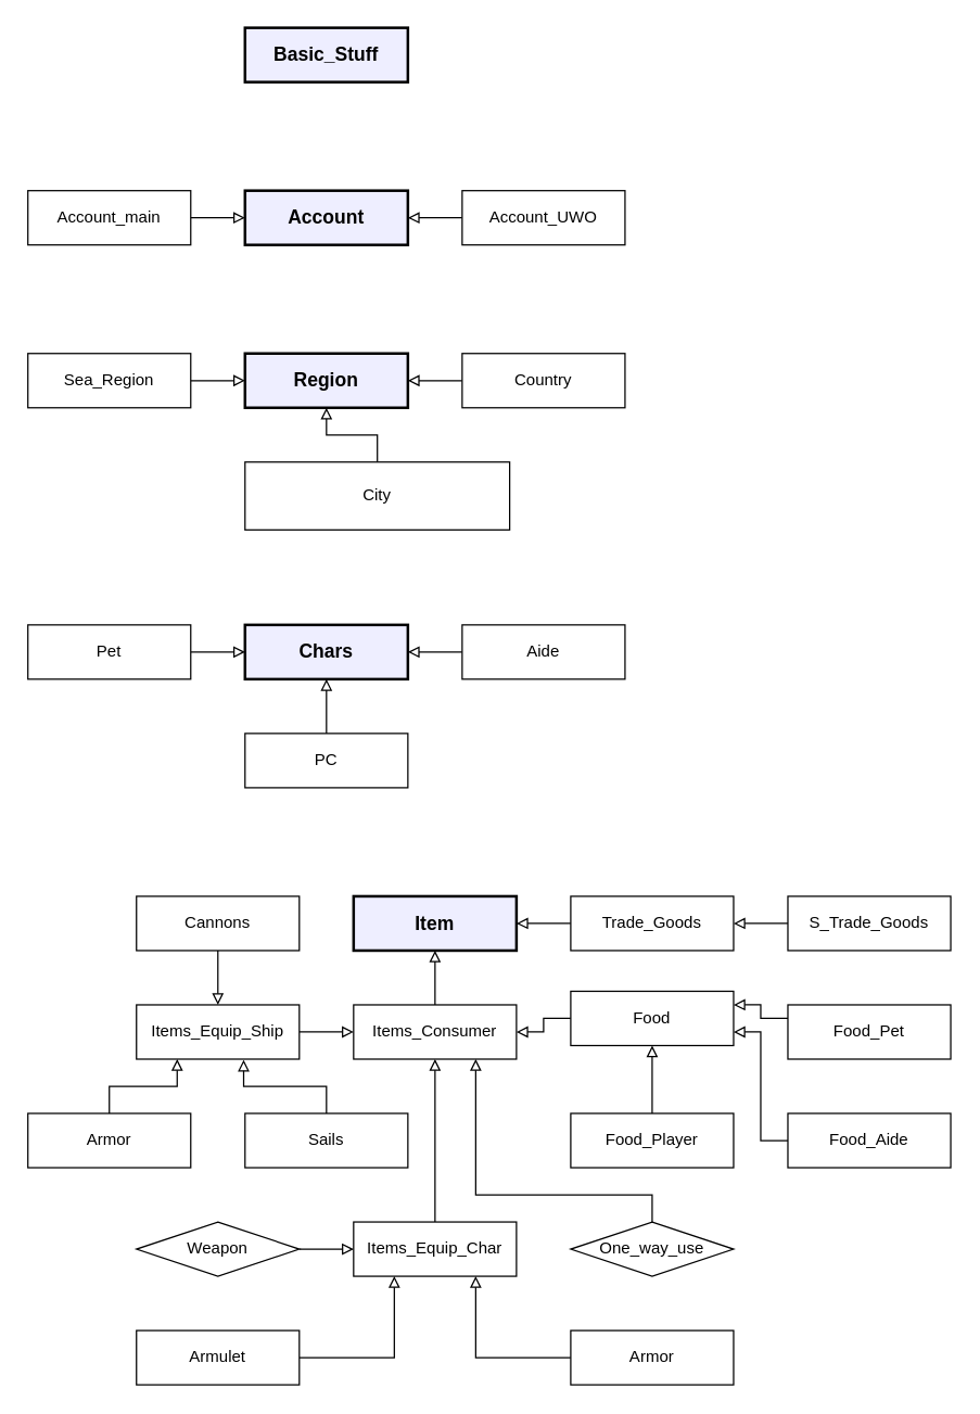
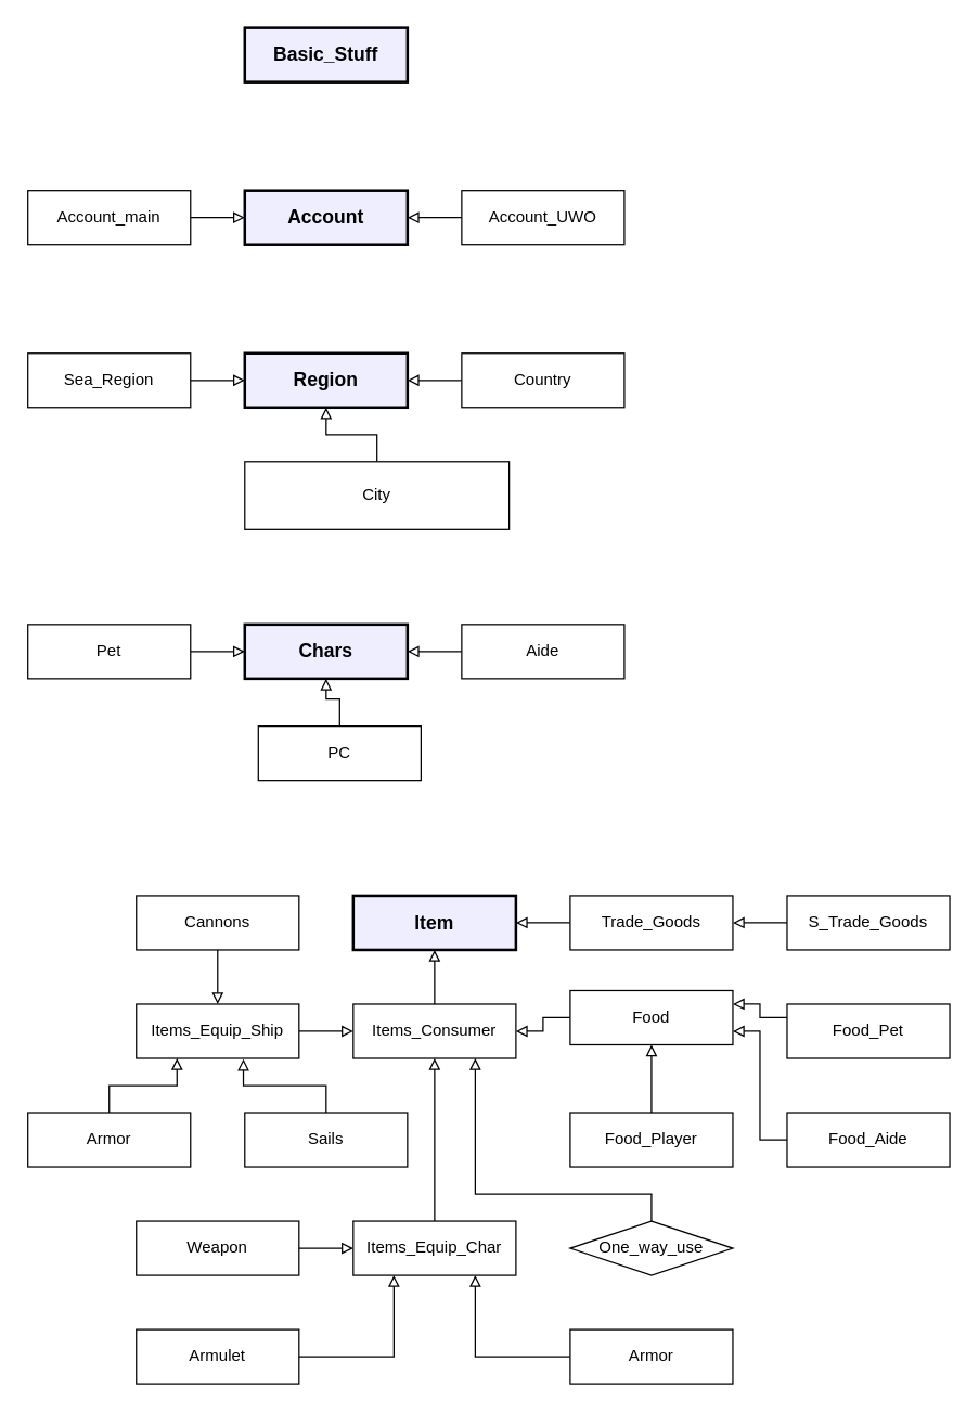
- <mxCell id="7" value="PC" style="rounded=0;whiteSpace=wrap;html=1;" vertex="1" parent="1"><mxGeometry x="180" y="540" width="120" height="40" as="geometry" /></mxCell>
+ <mxCell id="7" value="PC" style="rounded=0;whiteSpace=wrap;html=1;" vertex="1" parent="1"><mxGeometry x="190" y="535" width="120" height="40" as="geometry" /></mxCell>
- <mxCell id="40" value="Weapon" style="rhombus;whiteSpace=wrap;html=1;" vertex="1" parent="1"><mxGeometry x="100" y="900" width="120" height="40" as="geometry" /></mxCell>
+ <mxCell id="40" value="Weapon" style="rounded=0;whiteSpace=wrap;html=1;" vertex="1" parent="1"><mxGeometry x="100" y="900" width="120" height="40" as="geometry" /></mxCell>
